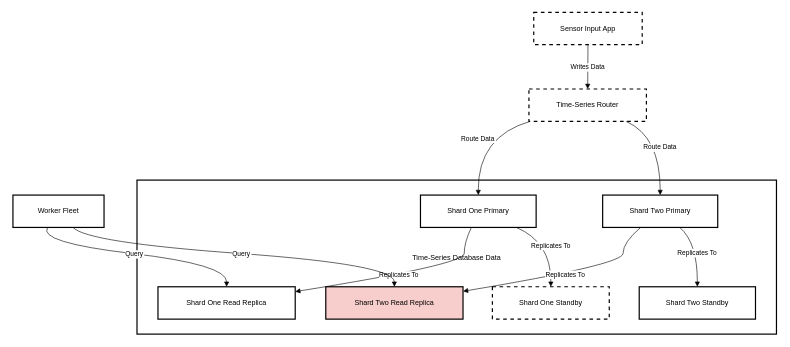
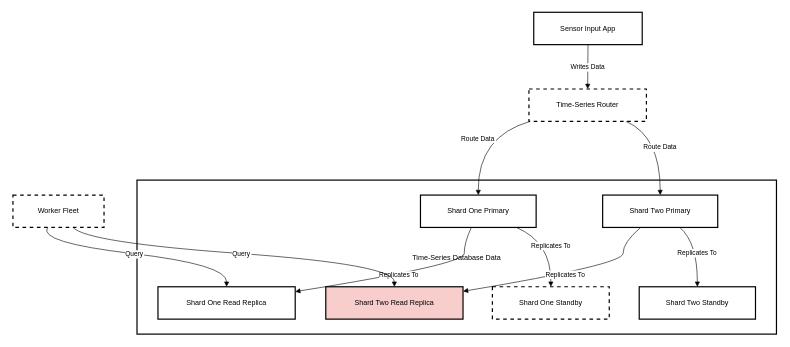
- <mxCell id="3" value="Sensor Input App" style="whiteSpace=wrap;strokeWidth=2;dashed=1;" vertex="1" parent="1"><mxGeometry x="889" y="20" width="181" height="54" as="geometry" /></mxCell>
+ <mxCell id="3" value="Sensor Input App" style="whiteSpace=wrap;strokeWidth=2;" vertex="1" parent="1"><mxGeometry x="889" y="20" width="181" height="54" as="geometry" /></mxCell>
- <mxCell id="11" value="Worker Fleet" style="whiteSpace=wrap;strokeWidth=2;" vertex="1" parent="1"><mxGeometry x="20" y="325" width="152" height="54" as="geometry" /></mxCell>
+ <mxCell id="11" value="Worker Fleet" style="whiteSpace=wrap;strokeWidth=2;dashed=1;" vertex="1" parent="1"><mxGeometry x="20" y="325" width="152" height="54" as="geometry" /></mxCell>
